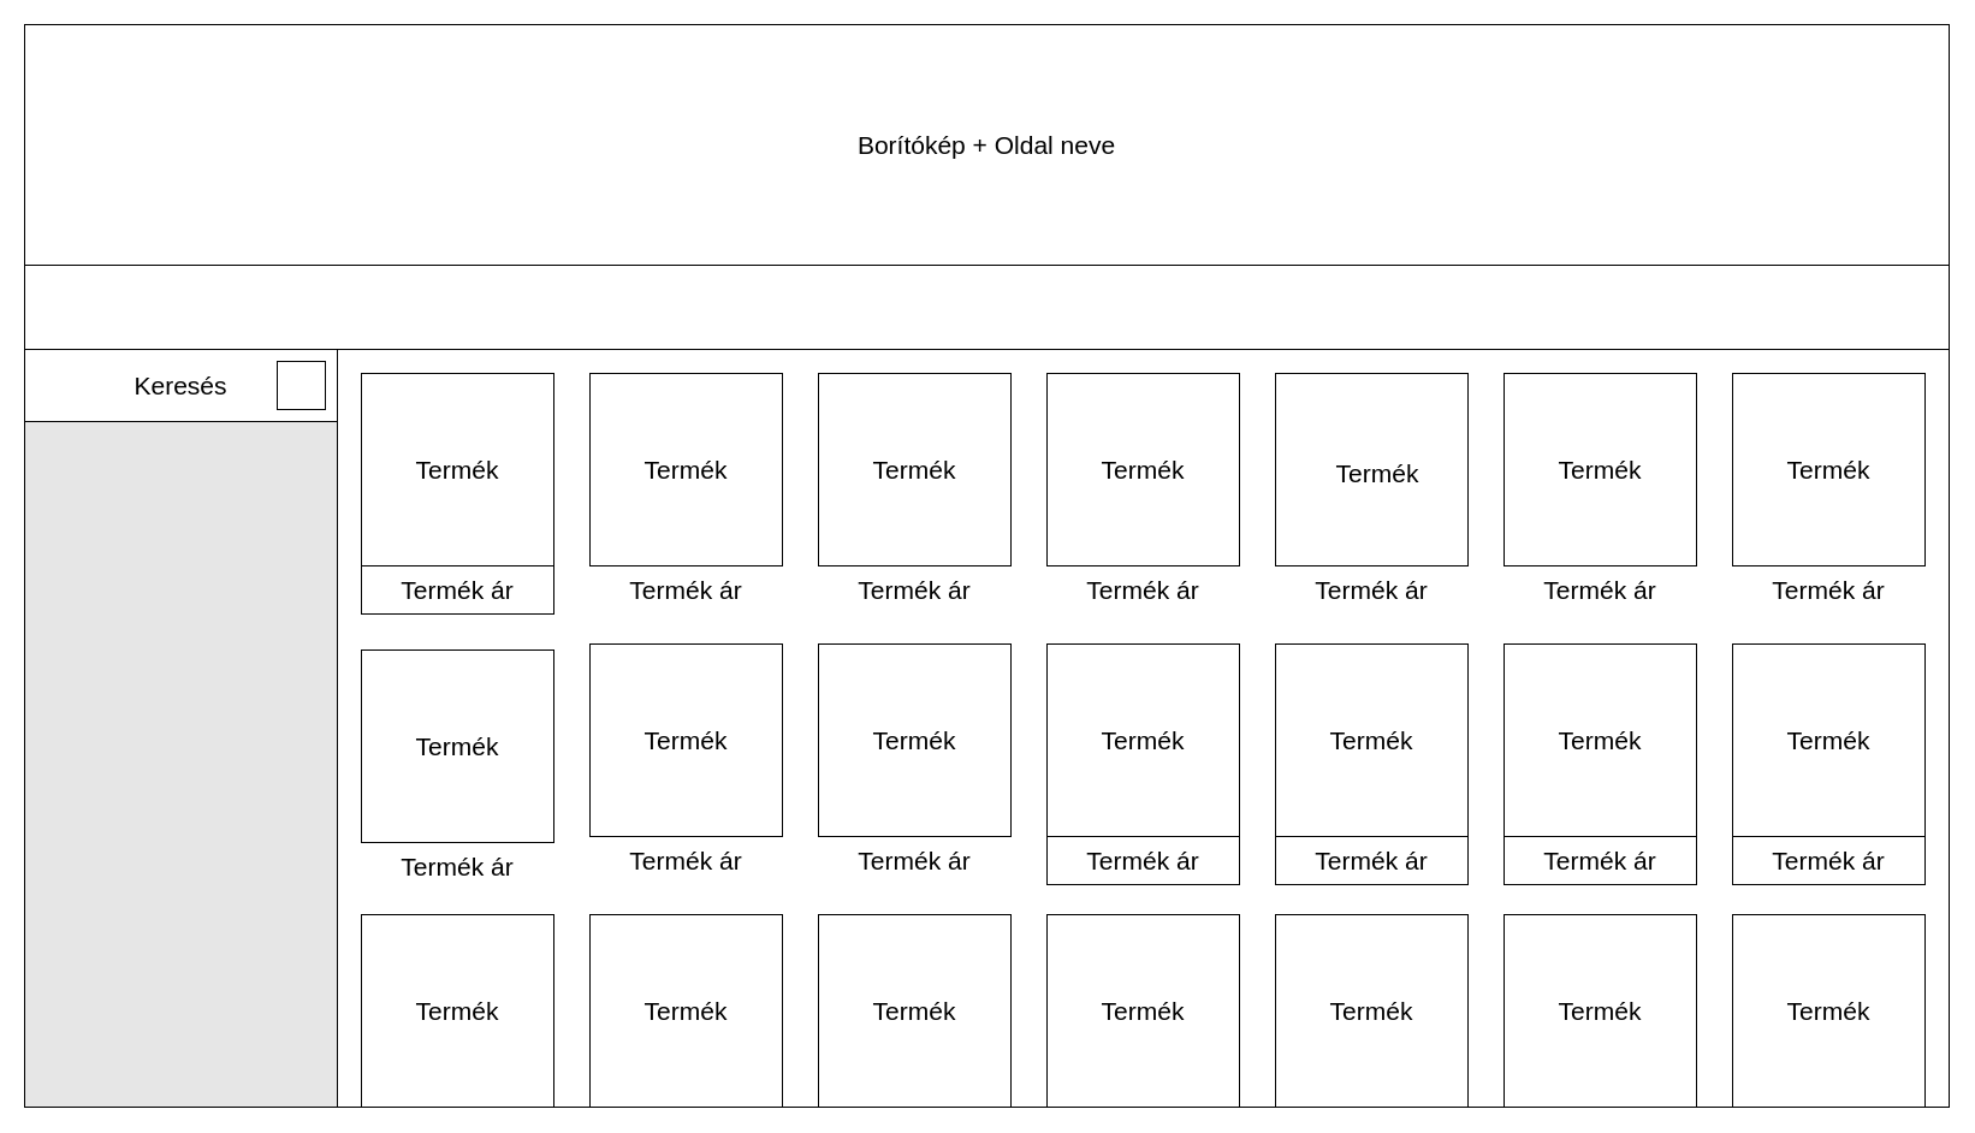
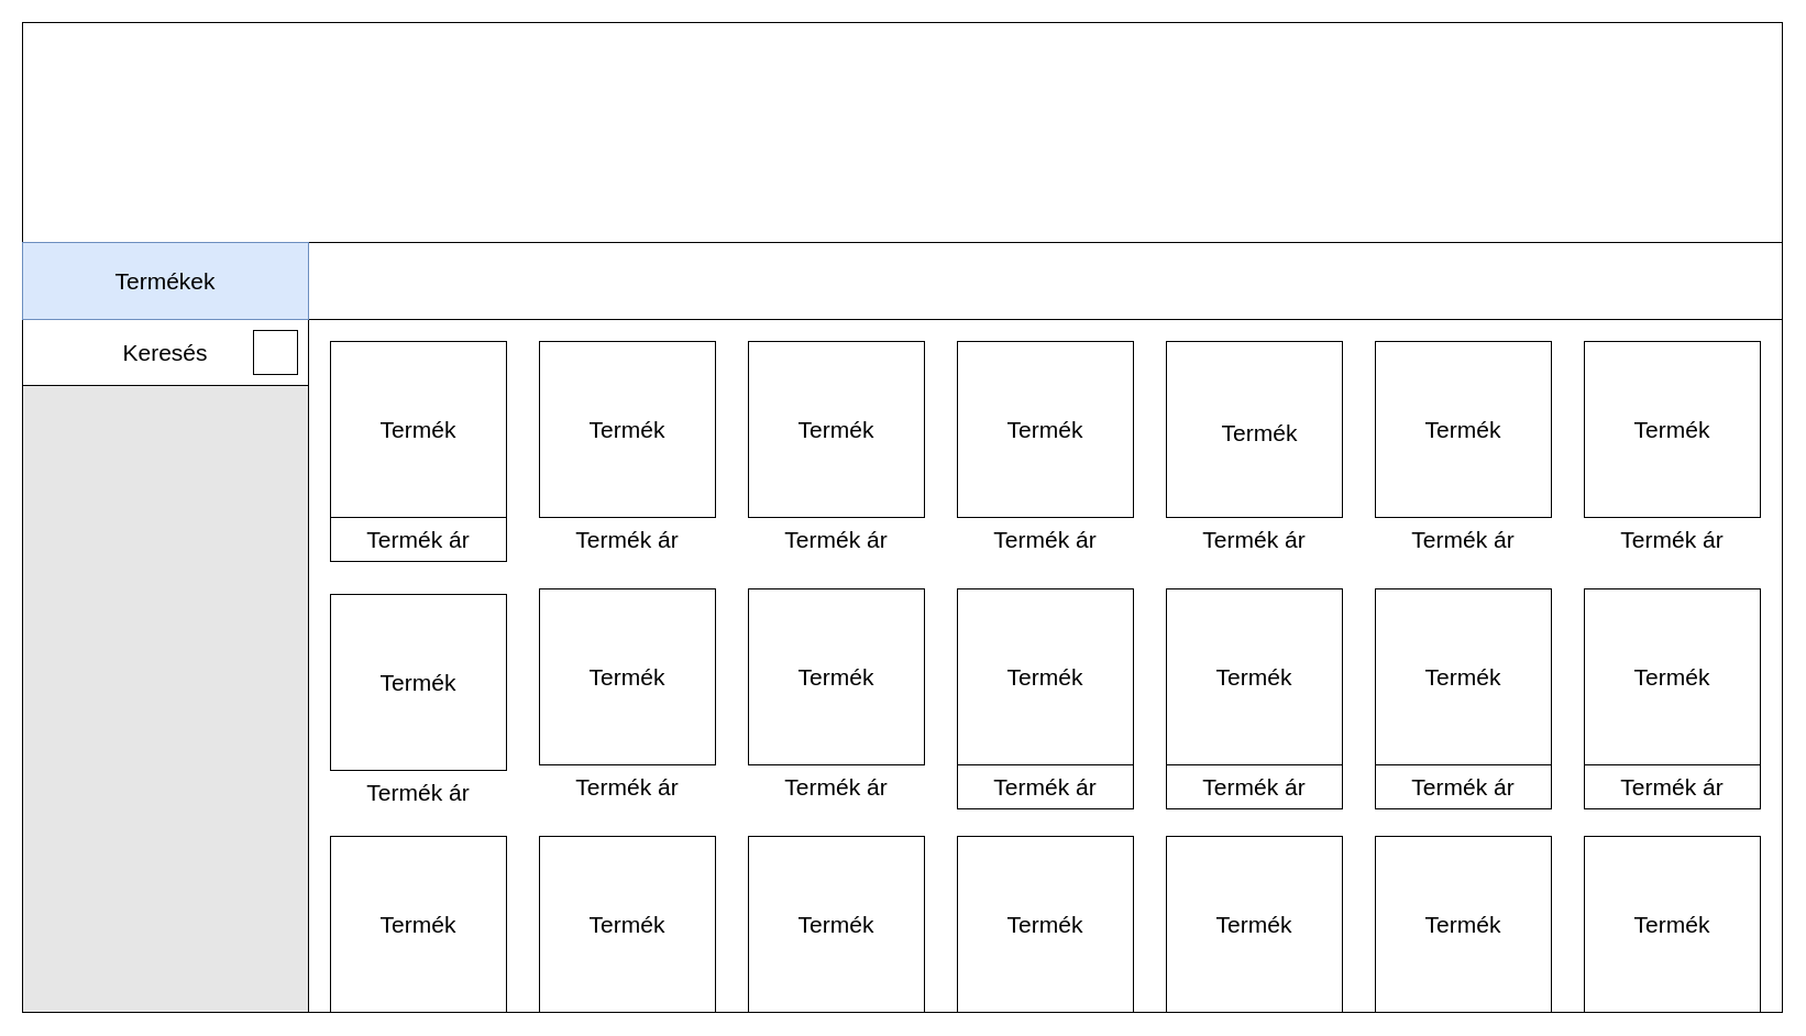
- <mxCell id="9" value="Borítókép + Oldal neve" style="text;html=1;strokeColor=none;fillColor=none;align=center;verticalAlign=middle;whiteSpace=wrap;rounded=0;fontSize=21;" parent="1" vertex="1"><mxGeometry width="1600" height="200" as="geometry" x="20" y="20" /></mxCell>
+ <mxCell id="8" value="Termékek" style="text;html=1;strokeColor=#6c8ebf;fillColor=#dae8fc;align=center;verticalAlign=middle;whiteSpace=wrap;rounded=0;fontSize=21;" parent="1" vertex="1"><mxGeometry y="220" width="260" height="70" as="geometry" x="20" /></mxCell>
